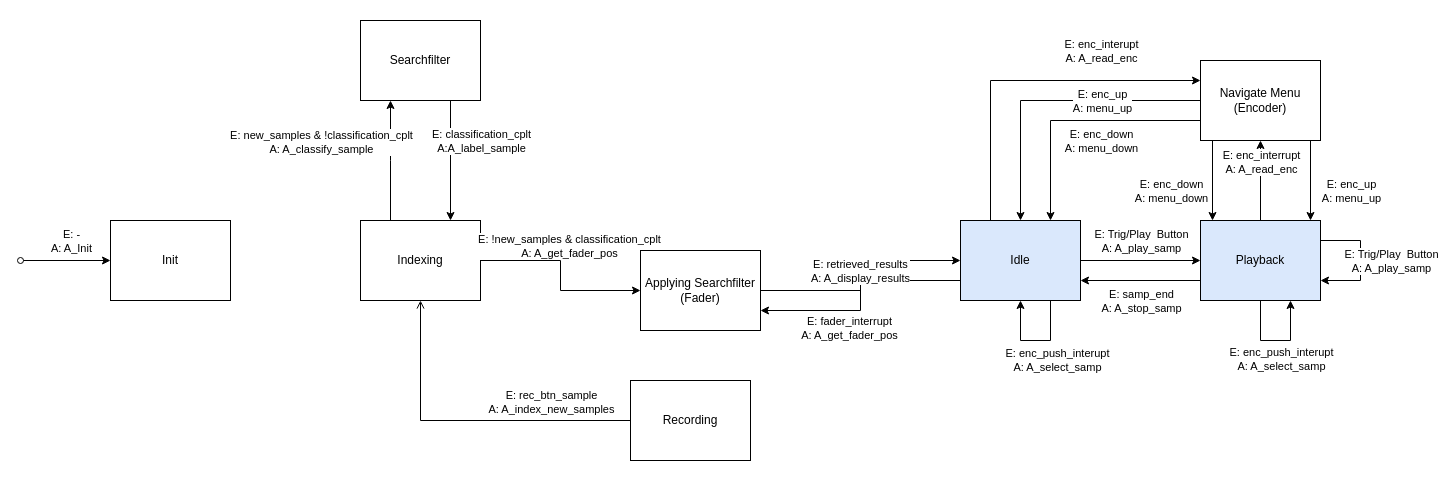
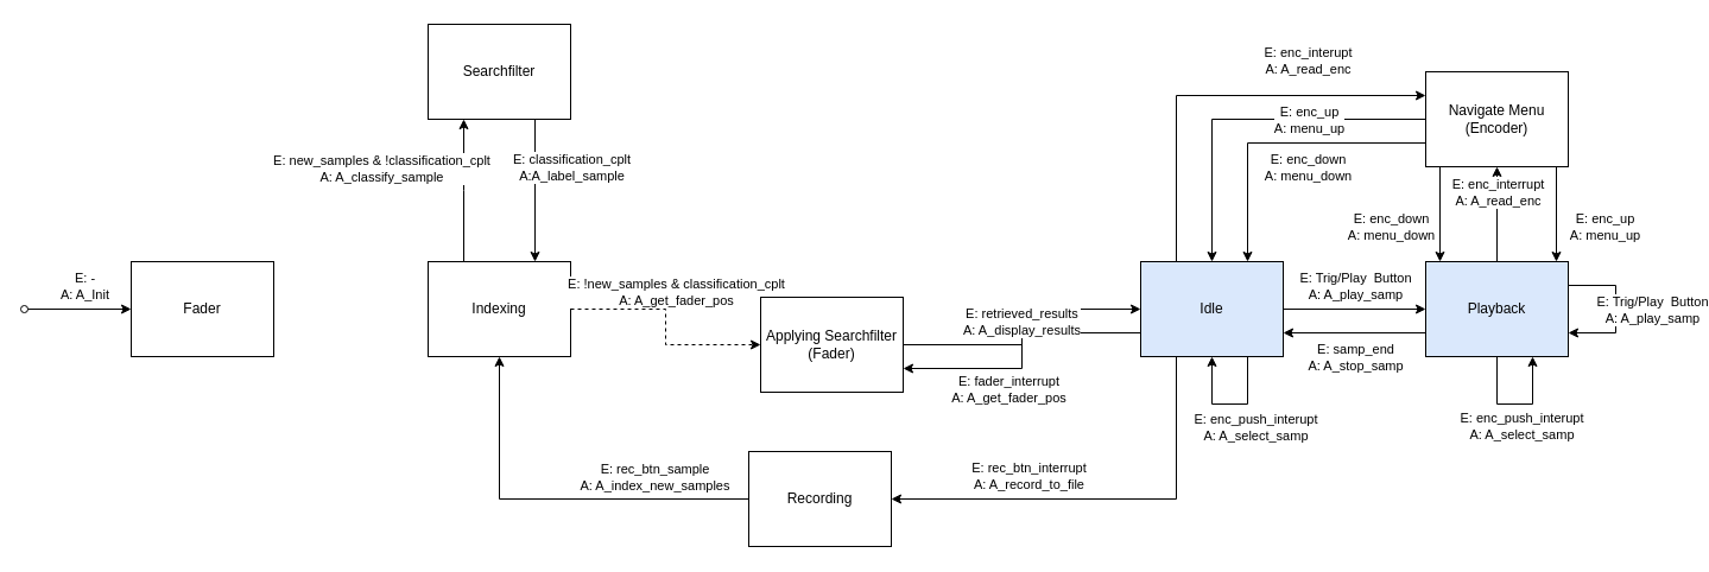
- <mxCell id="2" value="Init" style="rounded=0;whiteSpace=wrap;html=1;" vertex="1" parent="1"><mxGeometry x="110" y="220" width="120" height="80" as="geometry" /></mxCell>
+ <mxCell id="2" value="Fader" style="rounded=0;whiteSpace=wrap;html=1;" vertex="1" parent="1"><mxGeometry x="110" y="220" width="120" height="80" as="geometry" /></mxCell>
- <mxCell id="36" value="" style="edgeStyle=orthogonalEdgeStyle;rounded=0;orthogonalLoop=1;jettySize=auto;html=1;entryX=0;entryY=0.5;entryDx=0;entryDy=0;" edge="1" parent="1" source="18" target="38"><mxGeometry relative="1" as="geometry"><mxPoint x="760" y="260" as="sourcePoint" /><mxPoint x="960" y="260" as="targetPoint" /></mxGeometry></mxCell>
+ <mxCell id="36" value="" style="edgeStyle=orthogonalEdgeStyle;rounded=0;orthogonalLoop=1;jettySize=auto;html=1;entryX=0;entryY=0.5;entryDx=0;entryDy=0;dashed=1;" edge="1" parent="1" source="18" target="38"><mxGeometry relative="1" as="geometry"><mxPoint x="760" y="260" as="sourcePoint" /><mxPoint x="960" y="260" as="targetPoint" /></mxGeometry></mxCell>
- <mxCell id="19" style="edgeStyle=orthogonalEdgeStyle;rounded=0;orthogonalLoop=1;jettySize=auto;html=1;entryX=0.5;entryY=1;entryDx=0;entryDy=0;endArrow=open;" edge="1" parent="1" source="20" target="18"><mxGeometry relative="1" as="geometry"><Array as="points"><mxPoint x="420" y="420" /></Array></mxGeometry></mxCell>
+ <mxCell id="19" style="edgeStyle=orthogonalEdgeStyle;rounded=0;orthogonalLoop=1;jettySize=auto;html=1;entryX=0.5;entryY=1;entryDx=0;entryDy=0;" edge="1" parent="1" source="20" target="18"><mxGeometry relative="1" as="geometry"><Array as="points"><mxPoint x="420" y="420" /></Array></mxGeometry></mxCell>
+ <mxCell id="3" style="edgeStyle=orthogonalEdgeStyle;rounded=0;orthogonalLoop=1;jettySize=auto;html=1;exitX=0.25;exitY=1;exitDx=0;exitDy=0;entryX=1;entryY=0.5;entryDx=0;entryDy=0;exitPerimeter=0;" edge="1" parent="1" source="13" target="20"><mxGeometry relative="1" as="geometry"><Array as="points"><mxPoint x="990" y="420" /></Array></mxGeometry></mxCell>
+ <mxCell id="4" value="E: rec_btn_interrupt&lt;br&gt;A: A_record_to_file" style="edgeLabel;html=1;align=center;verticalAlign=middle;resizable=0;points=[];" vertex="1" connectable="0" parent="3"><mxGeometry x="0.247" y="-2" relative="1" as="geometry"><mxPoint x="-21" y="-18" as="offset" /></mxGeometry></mxCell>
